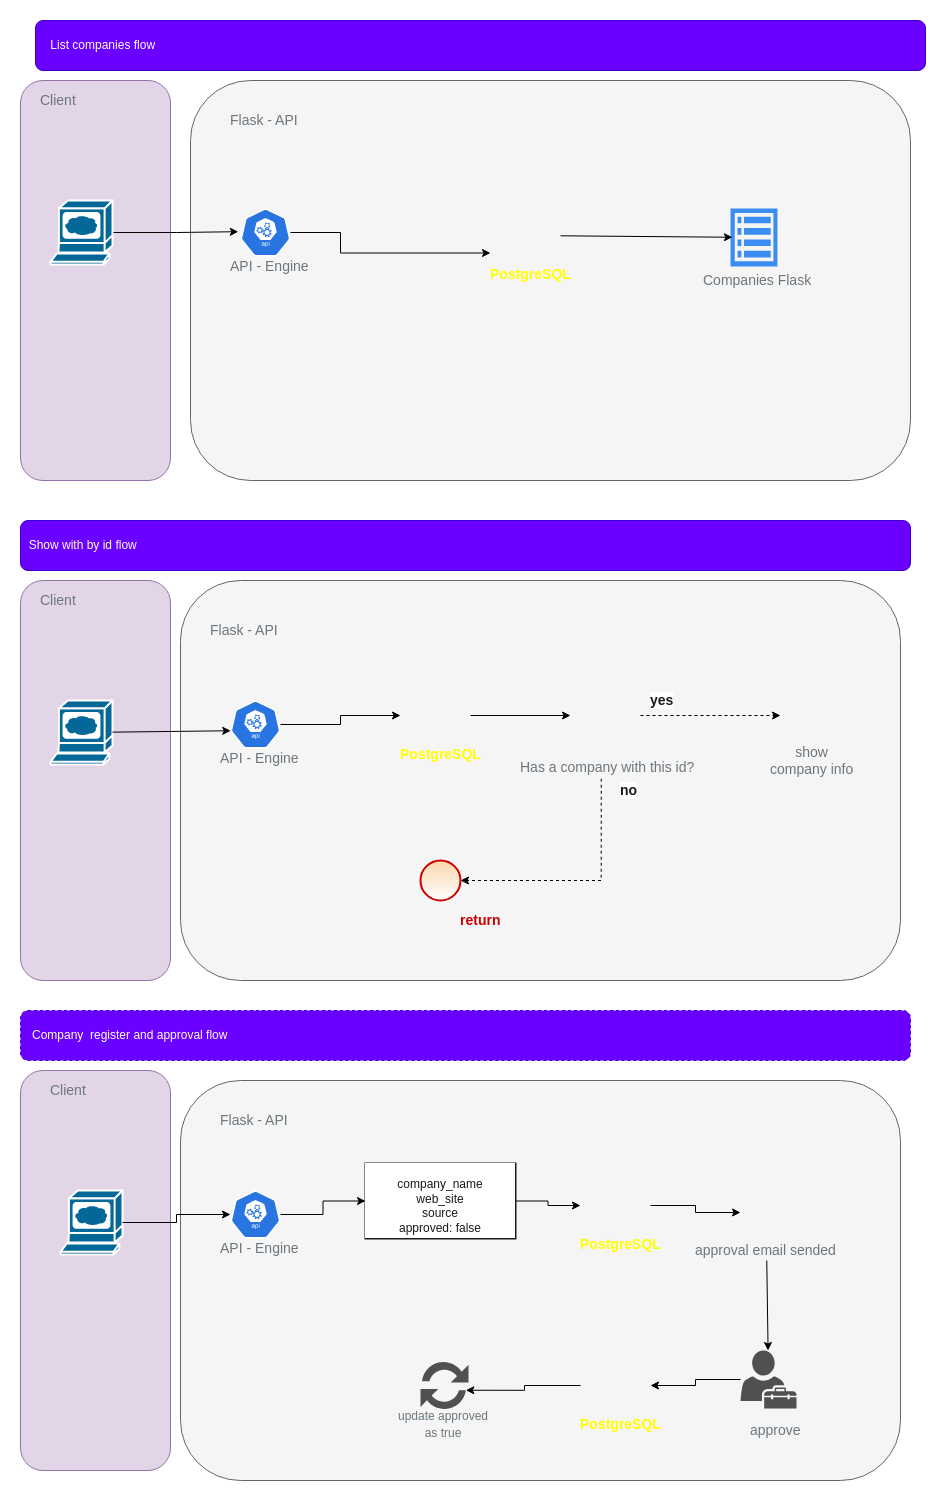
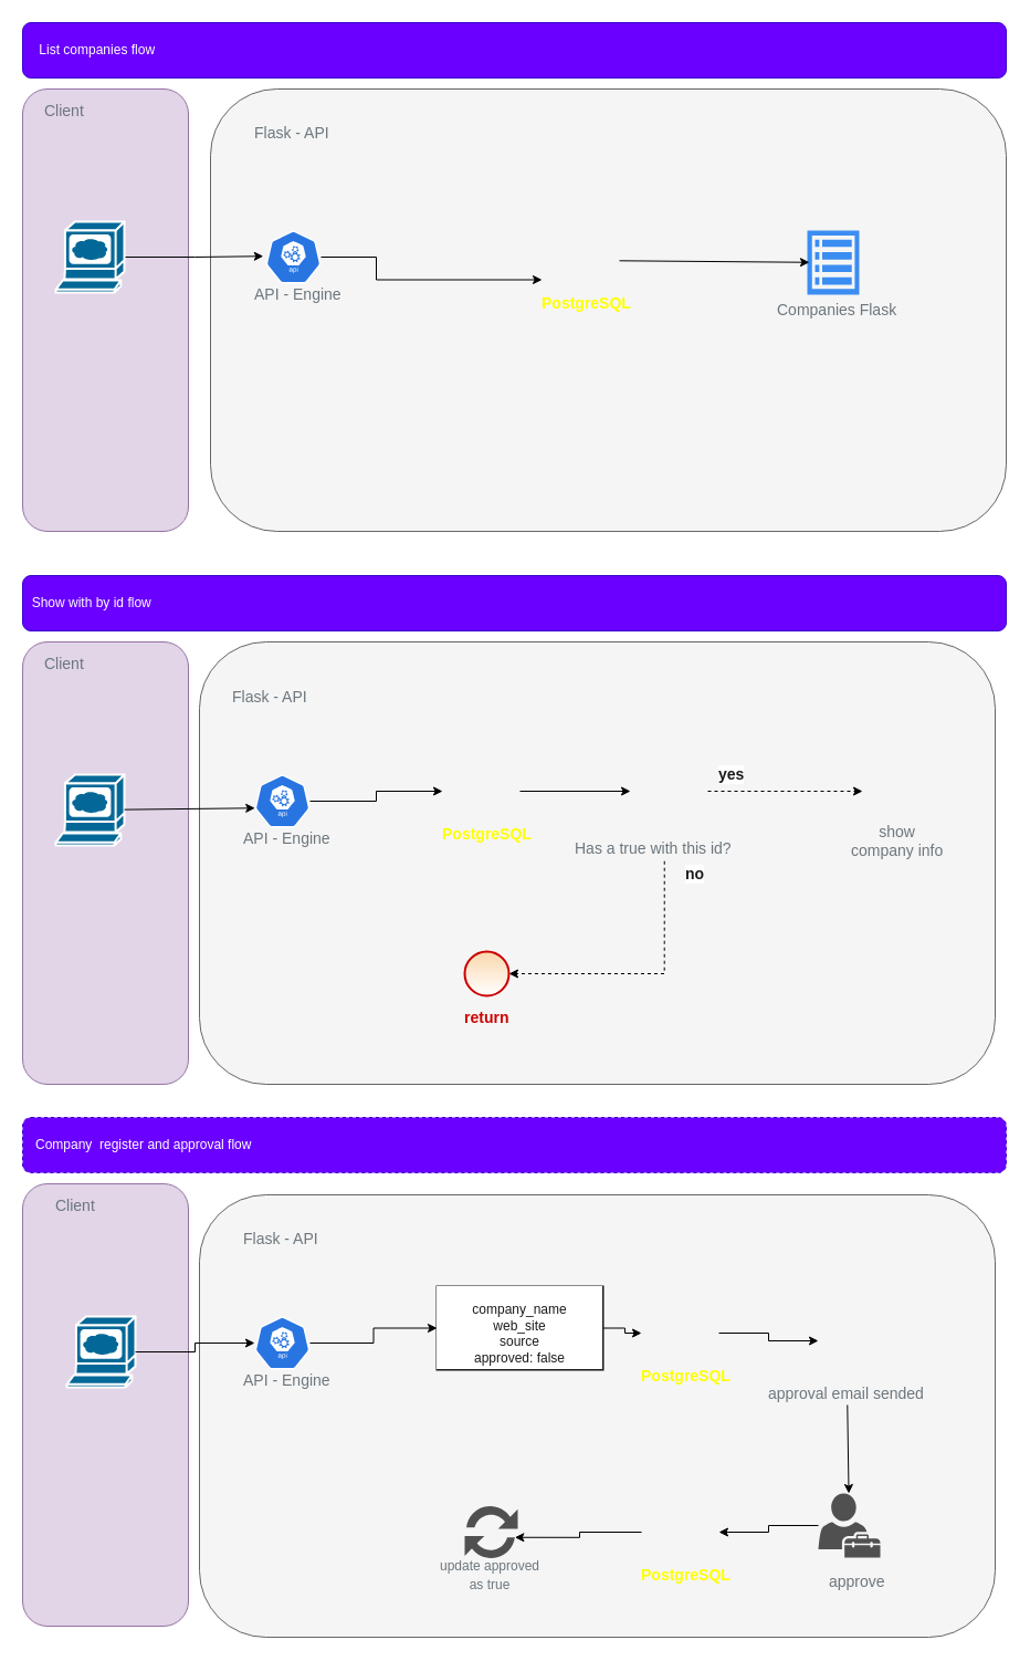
- <mxCell id="5" value="&amp;nbsp; &amp;nbsp; List companies flow" style="rounded=1;whiteSpace=wrap;html=1;fillColor=#6a00ff;strokeColor=#3700CC;fontColor=#ffffff;align=left;" vertex="1" parent="1"><mxGeometry x="35" y="20" width="890" height="50" as="geometry" /></mxCell>
+ <mxCell id="5" value="&amp;nbsp; &amp;nbsp; List companies flow" style="rounded=1;whiteSpace=wrap;html=1;fillColor=#6a00ff;strokeColor=#3700CC;fontColor=#ffffff;align=left;" vertex="1" parent="1"><mxGeometry x="20" y="20" width="890" height="50" as="geometry" /></mxCell>
- <mxCell id="42" value="Has a company with this id?" style="html=1;shadow=0;dashed=0;shape=mxgraph.bootstrap.rrect;rSize=5;strokeColor=none;strokeWidth=1;fillColor=none;fontColor=#6C767D;whiteSpace=wrap;align=left;verticalAlign=middle;spacingLeft=10;fontSize=14;spacing=10;" vertex="1" parent="1"><mxGeometry x="500" y="757" width="230" height="20" as="geometry" /></mxCell>
+ <mxCell id="42" value="Has a true with this id?" style="html=1;shadow=0;dashed=0;shape=mxgraph.bootstrap.rrect;rSize=5;strokeColor=none;strokeWidth=1;fillColor=none;fontColor=#6C767D;whiteSpace=wrap;align=left;verticalAlign=middle;spacingLeft=10;fontSize=14;spacing=10;" vertex="1" parent="1"><mxGeometry x="500" y="757" width="230" height="20" as="geometry" /></mxCell>
- <mxCell id="45" value="&lt;b&gt;&lt;font color=&quot;#cc0000&quot;&gt;return&lt;/font&gt;&lt;/b&gt;" style="html=1;shadow=0;dashed=0;shape=mxgraph.bootstrap.rrect;rSize=5;strokeColor=none;strokeWidth=1;fillColor=none;fontColor=#6C767D;whiteSpace=wrap;align=left;verticalAlign=middle;spacingLeft=10;fontSize=14;spacing=10;" vertex="1" parent="1"><mxGeometry x="440" y="910" width="70" height="20" as="geometry" /></mxCell>
+ <mxCell id="45" value="&lt;b&gt;&lt;font color=&quot;#cc0000&quot;&gt;return&lt;/font&gt;&lt;/b&gt;" style="html=1;shadow=0;dashed=0;shape=mxgraph.bootstrap.rrect;rSize=5;strokeColor=none;strokeWidth=1;fillColor=none;fontColor=#6C767D;whiteSpace=wrap;align=left;verticalAlign=middle;spacingLeft=10;fontSize=14;spacing=10;" vertex="1" parent="1"><mxGeometry x="400" y="910" width="70" height="20" as="geometry" /></mxCell>
- <mxCell id="64" value="&lt;br&gt;company_name&lt;br&gt;web_site&lt;br&gt;source&lt;br&gt;approved: false" style="html=1;outlineConnect=0;whiteSpace=wrap;fillColor=#99ffff;shape=mxgraph.archimate3.businessObject;overflow=fill;labelBackgroundColor=default;fontColor=#1A1A1A;strokeColor=#1A1A1A;strokeWidth=2;verticalAlign=bottom;" vertex="1" parent="1"><mxGeometry x="365" y="1163" width="150" height="75" as="geometry" /></mxCell>
+ <mxCell id="64" value="&lt;br&gt;company_name&lt;br&gt;web_site&lt;br&gt;source&lt;br&gt;approved: false" style="html=1;outlineConnect=0;whiteSpace=wrap;fillColor=#99ffff;shape=mxgraph.archimate3.businessObject;overflow=fill;labelBackgroundColor=default;fontColor=#1A1A1A;strokeColor=#1A1A1A;strokeWidth=2;verticalAlign=bottom;" vertex="1" parent="1"><mxGeometry x="395" y="1163" width="150" height="75" as="geometry" /></mxCell>
- <mxCell id="72" value="approval email sended" style="html=1;shadow=0;dashed=0;shape=mxgraph.bootstrap.rrect;rSize=5;strokeColor=none;strokeWidth=1;fillColor=none;fontColor=#6C767D;whiteSpace=wrap;align=left;verticalAlign=middle;spacingLeft=10;fontSize=14;spacing=10;" vertex="1" parent="1"><mxGeometry x="675" y="1240" width="182.26" height="20" as="geometry" /></mxCell>
+ <mxCell id="72" value="approval email sended" style="html=1;shadow=0;dashed=0;shape=mxgraph.bootstrap.rrect;rSize=5;strokeColor=none;strokeWidth=1;fillColor=none;fontColor=#6C767D;whiteSpace=wrap;align=left;verticalAlign=middle;spacingLeft=10;fontSize=14;spacing=10;" vertex="1" parent="1"><mxGeometry x="675" y="1250" width="182.26" height="20" as="geometry" /></mxCell>
